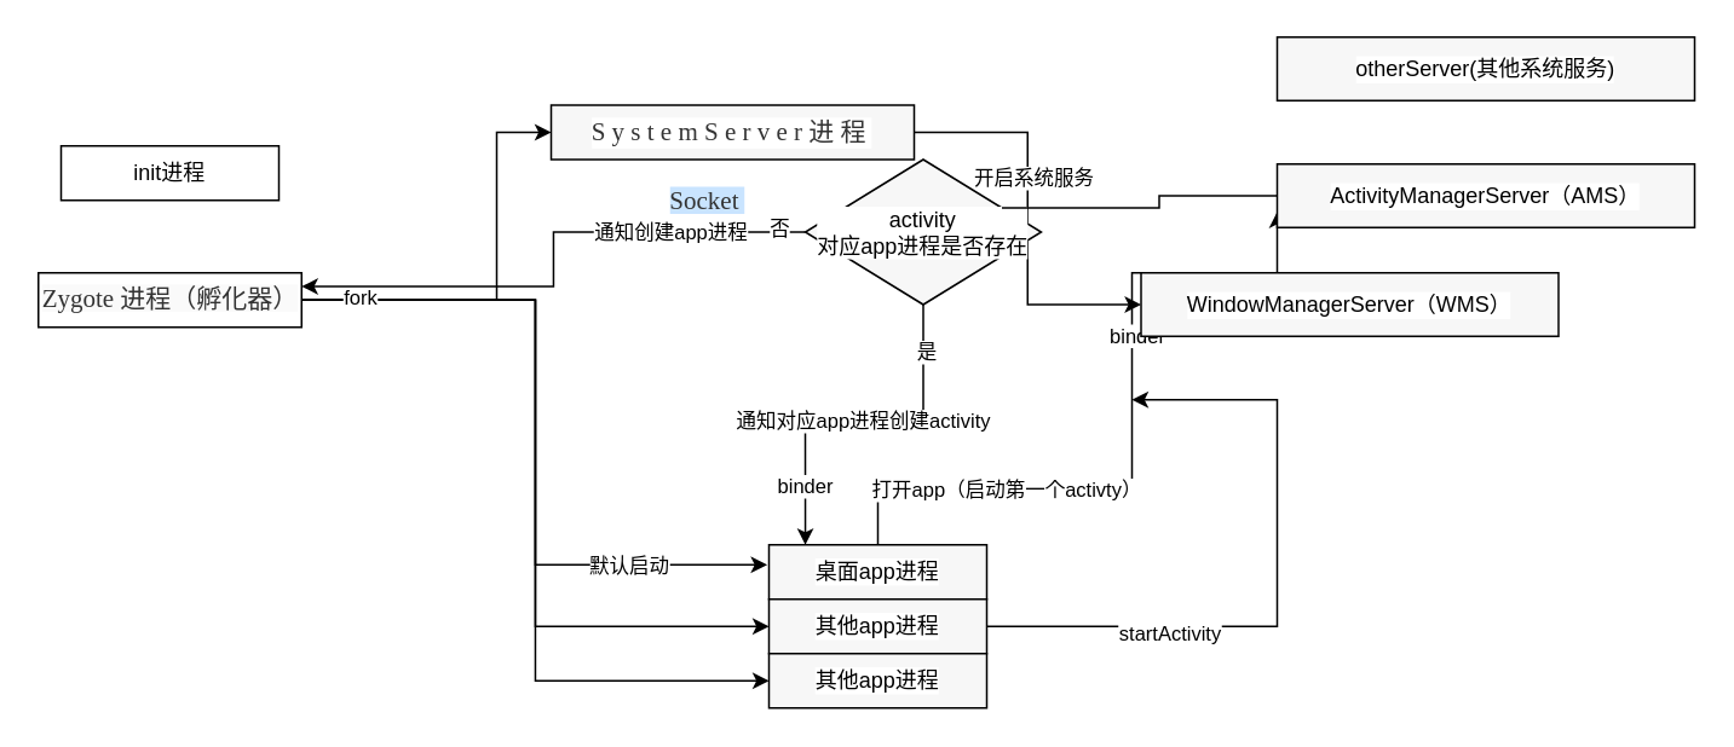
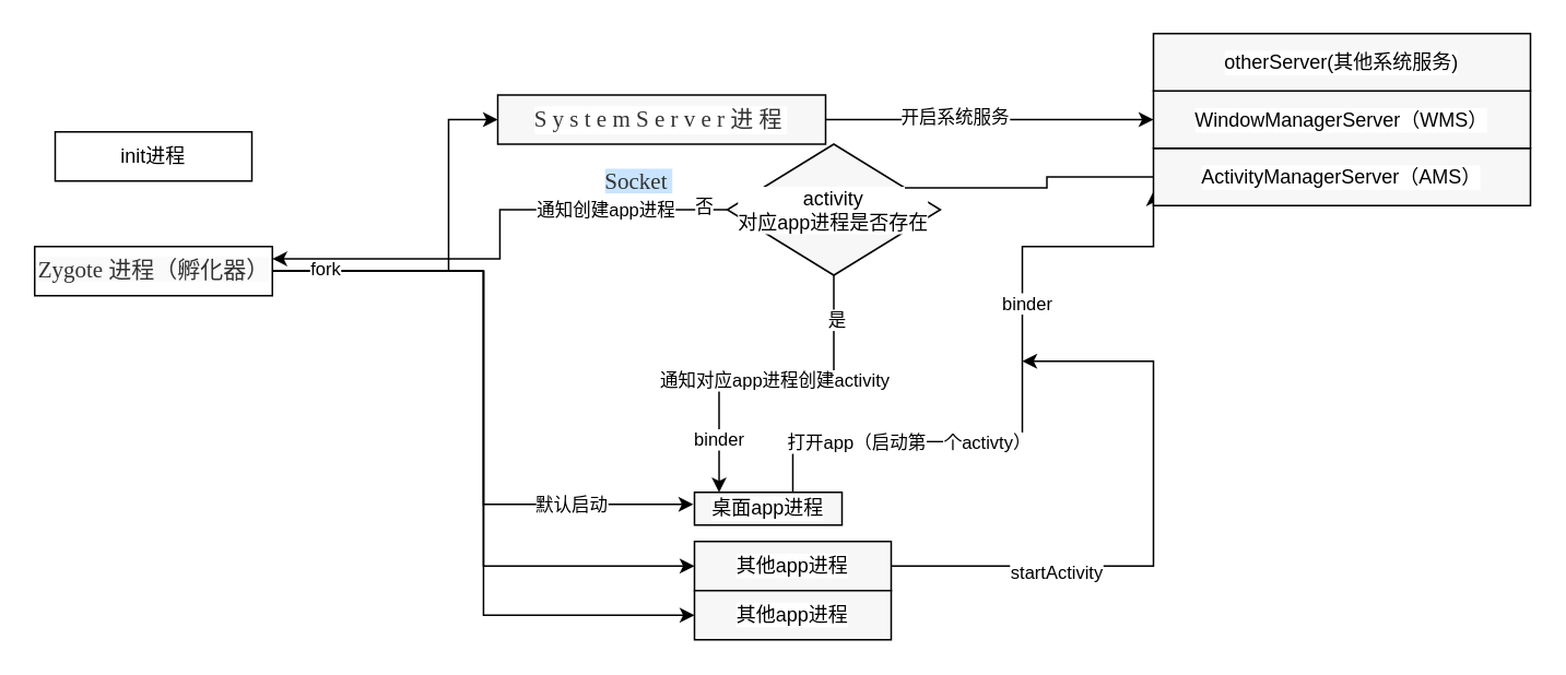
- <mxCell id="21" value="WindowManagerServer（WMS）" style="whiteSpace=wrap;html=1;rounded=0;fillColor=#F7F7F7;labelBackgroundColor=#FFFFFF;" vertex="1" parent="1"><mxGeometry x="628" y="150" width="230" height="35" as="geometry" /></mxCell>
+ <mxCell id="21" value="WindowManagerServer（WMS）" style="whiteSpace=wrap;html=1;rounded=0;fillColor=#F7F7F7;labelBackgroundColor=#FFFFFF;" vertex="1" parent="1"><mxGeometry x="703" y="55" width="230" height="35" as="geometry" /></mxCell>
- <mxCell id="16" value="桌面app进程" style="rounded=0;whiteSpace=wrap;html=1;labelBackgroundColor=#FFFFFF;fillColor=#F7F7F7;" vertex="1" parent="1"><mxGeometry x="423" y="300" width="120" height="30" as="geometry" /></mxCell>
+ <mxCell id="16" value="桌面app进程" style="rounded=0;whiteSpace=wrap;html=1;labelBackgroundColor=#FFFFFF;fillColor=#F7F7F7;" vertex="1" parent="1"><mxGeometry x="423" y="300" width="90" height="20" as="geometry" /></mxCell>
